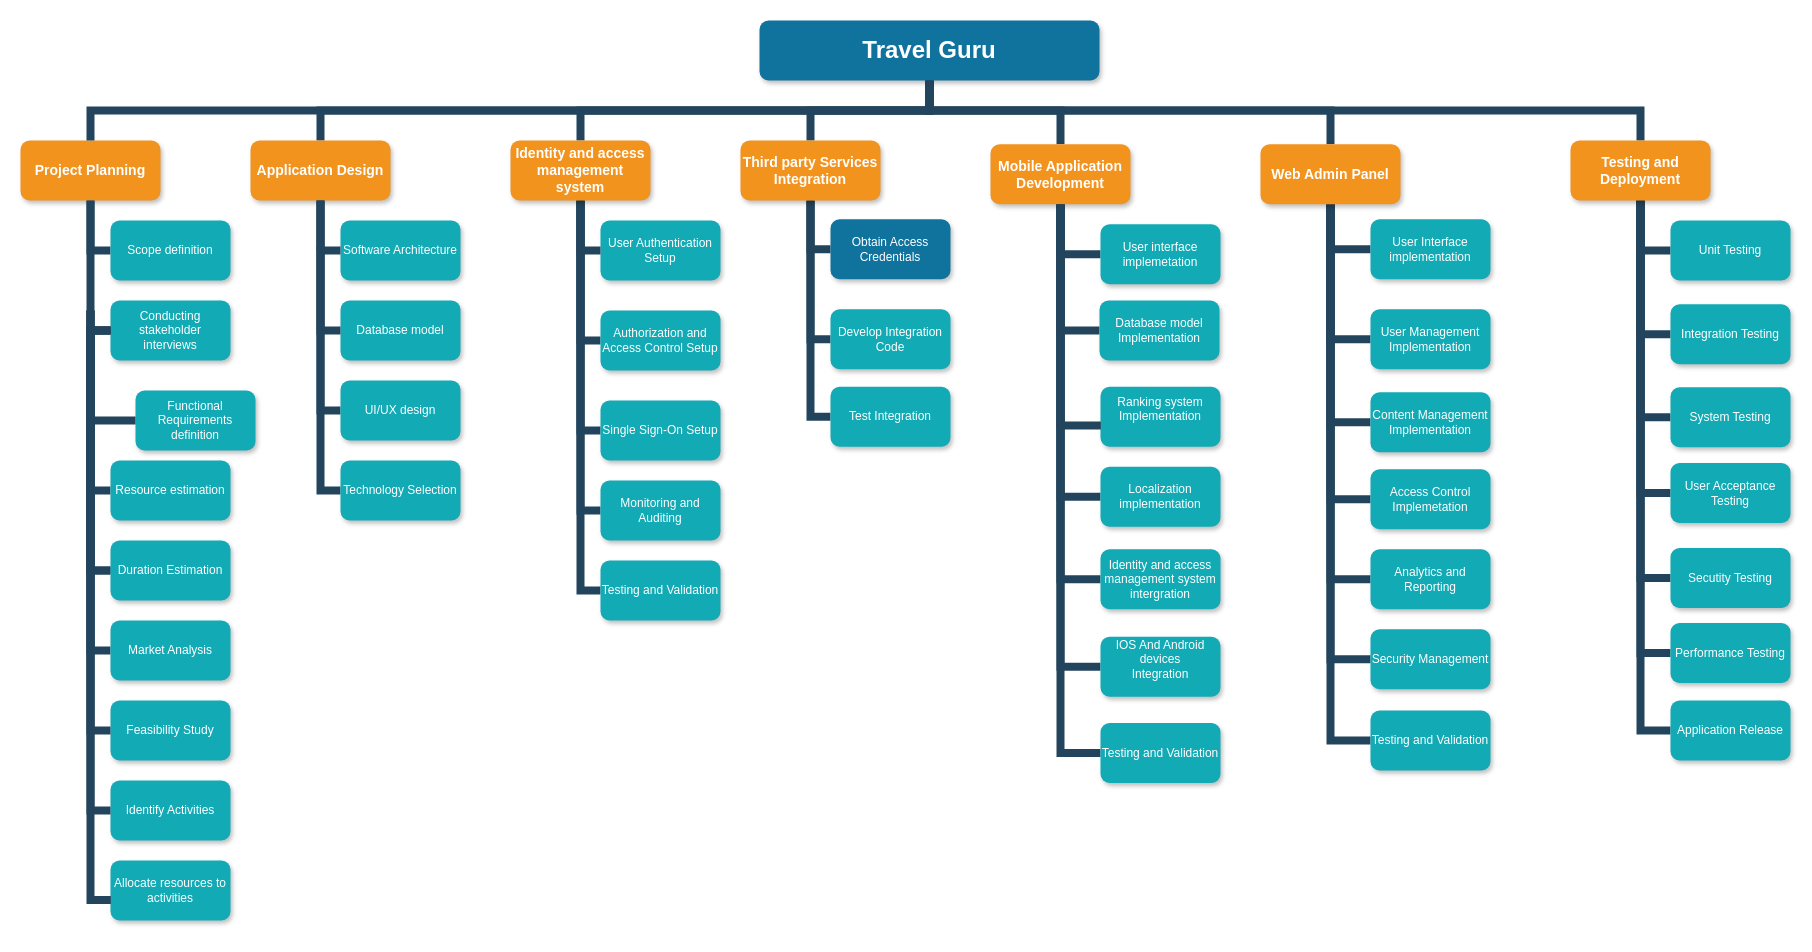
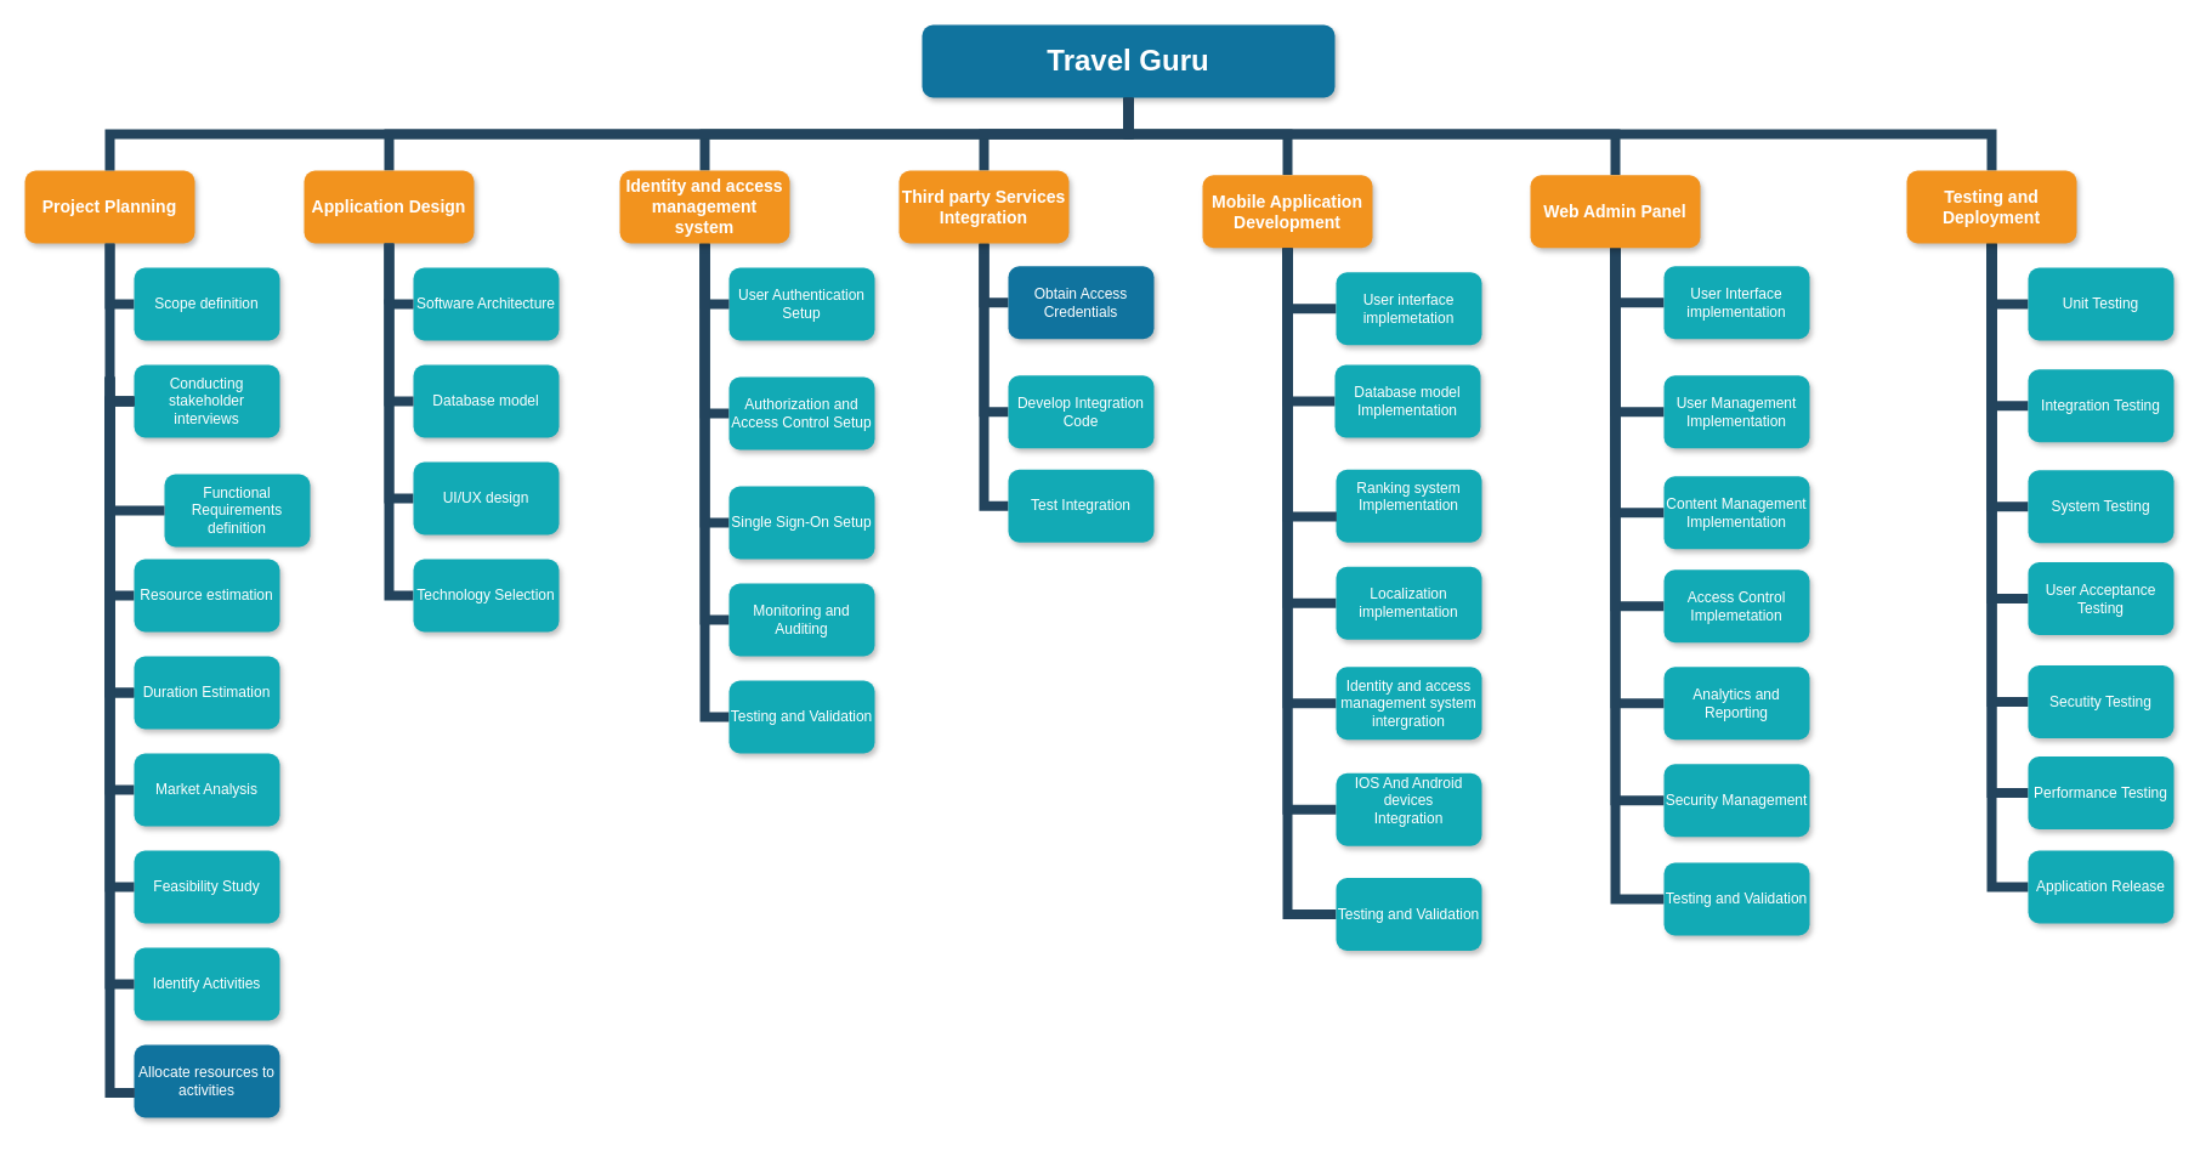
- <mxCell id="25" value="Allocate resources to activities" style="whiteSpace=wrap;rounded=1;fillColor=#12AAB5;strokeColor=none;shadow=1;fontColor=#FFFFFF;" parent="1" vertex="1"><mxGeometry x="110" y="860" width="120" height="60" as="geometry" /></mxCell>
+ <mxCell id="25" value="Allocate resources to activities" style="whiteSpace=wrap;rounded=1;fillColor=#10739e;strokeColor=none;shadow=1;fontColor=#FFFFFF;" parent="1" vertex="1"><mxGeometry x="110" y="860" width="120" height="60" as="geometry" /></mxCell>
